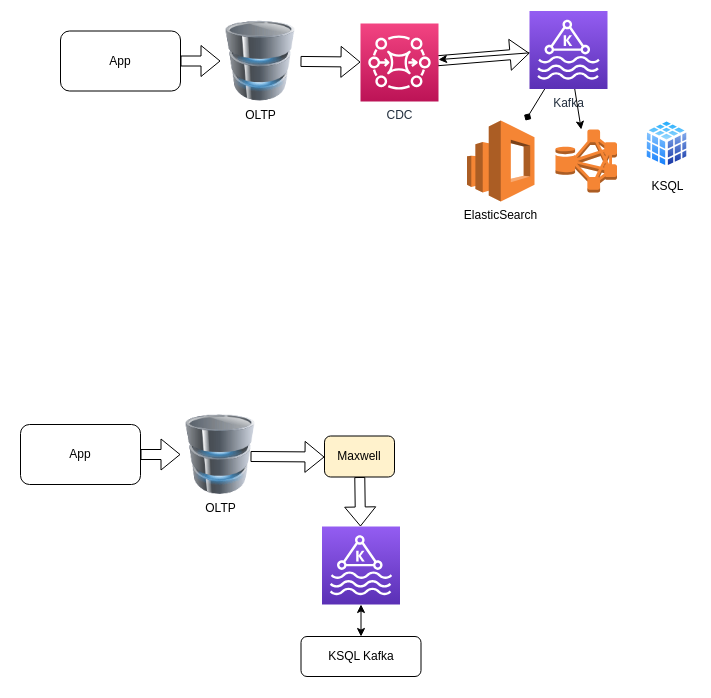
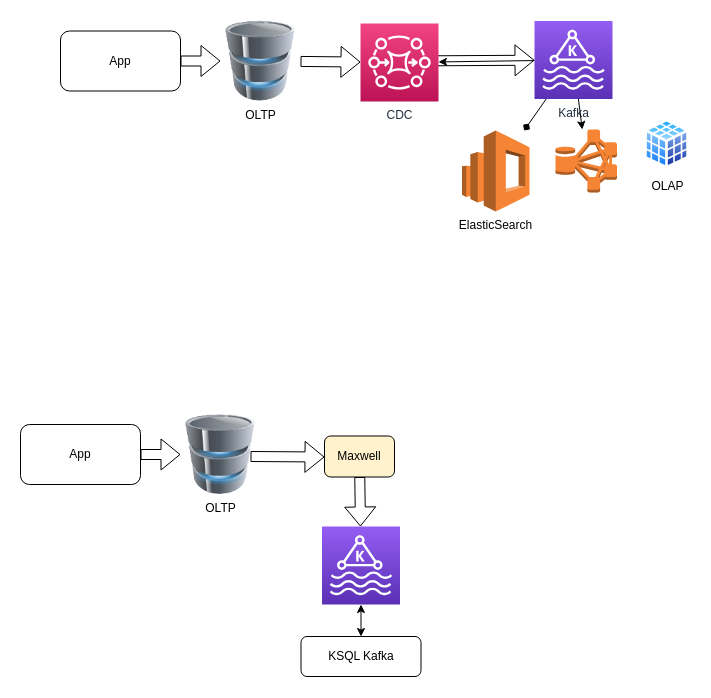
- <mxCell id="3" value="Kafka" style="outlineConnect=0;fontColor=#232F3E;gradientColor=#945DF2;gradientDirection=north;fillColor=#5A30B5;strokeColor=#ffffff;dashed=0;verticalLabelPosition=bottom;verticalAlign=top;align=center;html=1;fontSize=12;fontStyle=0;aspect=fixed;shape=mxgraph.aws4.resourceIcon;resIcon=mxgraph.aws4.managed_streaming_for_kafka;" parent="1" vertex="1"><mxGeometry x="529" y="10.5" width="78" height="78" as="geometry" /></mxCell>
+ <mxCell id="3" value="Kafka" style="outlineConnect=0;fontColor=#232F3E;gradientColor=#945DF2;gradientDirection=north;fillColor=#5A30B5;strokeColor=#ffffff;dashed=0;verticalLabelPosition=bottom;verticalAlign=top;align=center;html=1;fontSize=12;fontStyle=0;aspect=fixed;shape=mxgraph.aws4.resourceIcon;resIcon=mxgraph.aws4.managed_streaming_for_kafka;" parent="1" vertex="1"><mxGeometry x="534" y="20.5" width="78" height="78" as="geometry" /></mxCell>
- <mxCell id="4" value="ElasticSearch" style="outlineConnect=0;dashed=0;verticalLabelPosition=bottom;verticalAlign=top;align=center;html=1;shape=mxgraph.aws3.elasticsearch_service;fillColor=#F58534;gradientColor=none;" parent="1" vertex="1"><mxGeometry x="466.5" y="120" width="67.5" height="81" as="geometry" /></mxCell>
+ <mxCell id="4" value="ElasticSearch" style="outlineConnect=0;dashed=0;verticalLabelPosition=bottom;verticalAlign=top;align=center;html=1;shape=mxgraph.aws3.elasticsearch_service;fillColor=#F58534;gradientColor=none;" parent="1" vertex="1"><mxGeometry x="461.5" y="130" width="67.5" height="81" as="geometry" /></mxCell>
- <mxCell id="6" value="KSQL" style="aspect=fixed;perimeter=ellipsePerimeter;html=1;align=center;shadow=0;dashed=0;spacingTop=3;image;image=img/lib/active_directory/database_cube.svg;" parent="1" vertex="1"><mxGeometry x="644" y="118.5" width="45" height="50" as="geometry" /></mxCell>
+ <mxCell id="6" value="OLAP" style="aspect=fixed;perimeter=ellipsePerimeter;html=1;align=center;shadow=0;dashed=0;spacingTop=3;image;image=img/lib/active_directory/database_cube.svg;" parent="1" vertex="1"><mxGeometry x="644" y="118.5" width="45" height="50" as="geometry" /></mxCell>
